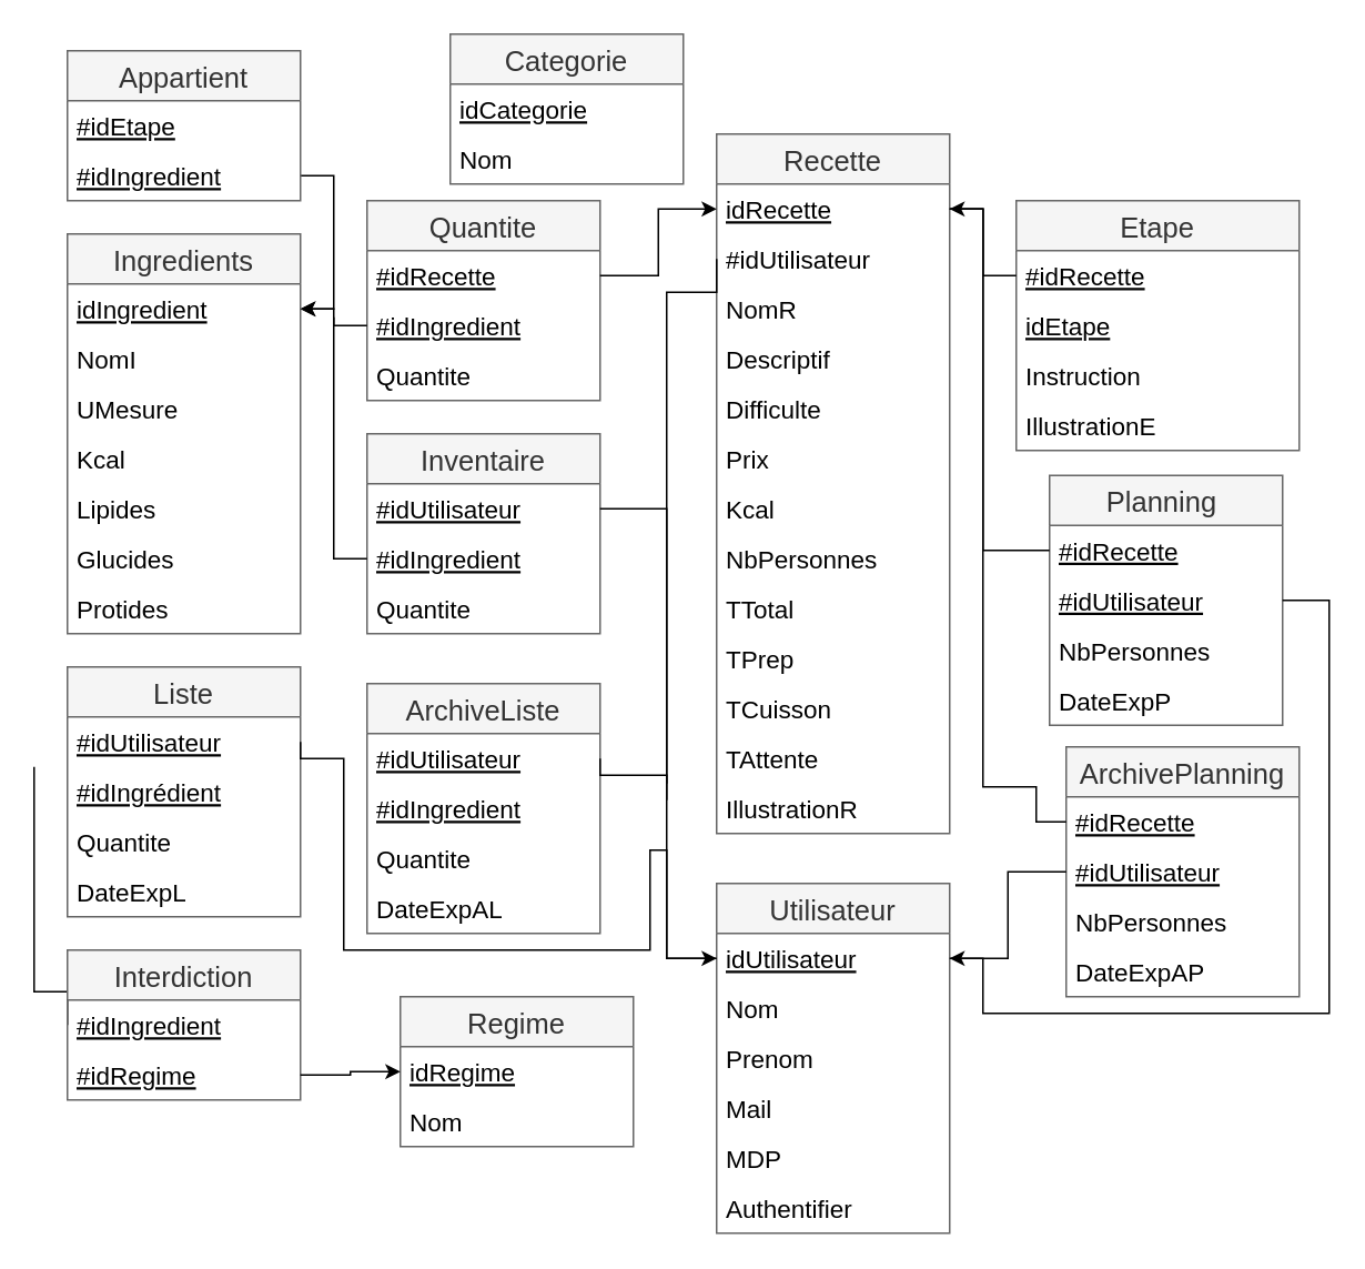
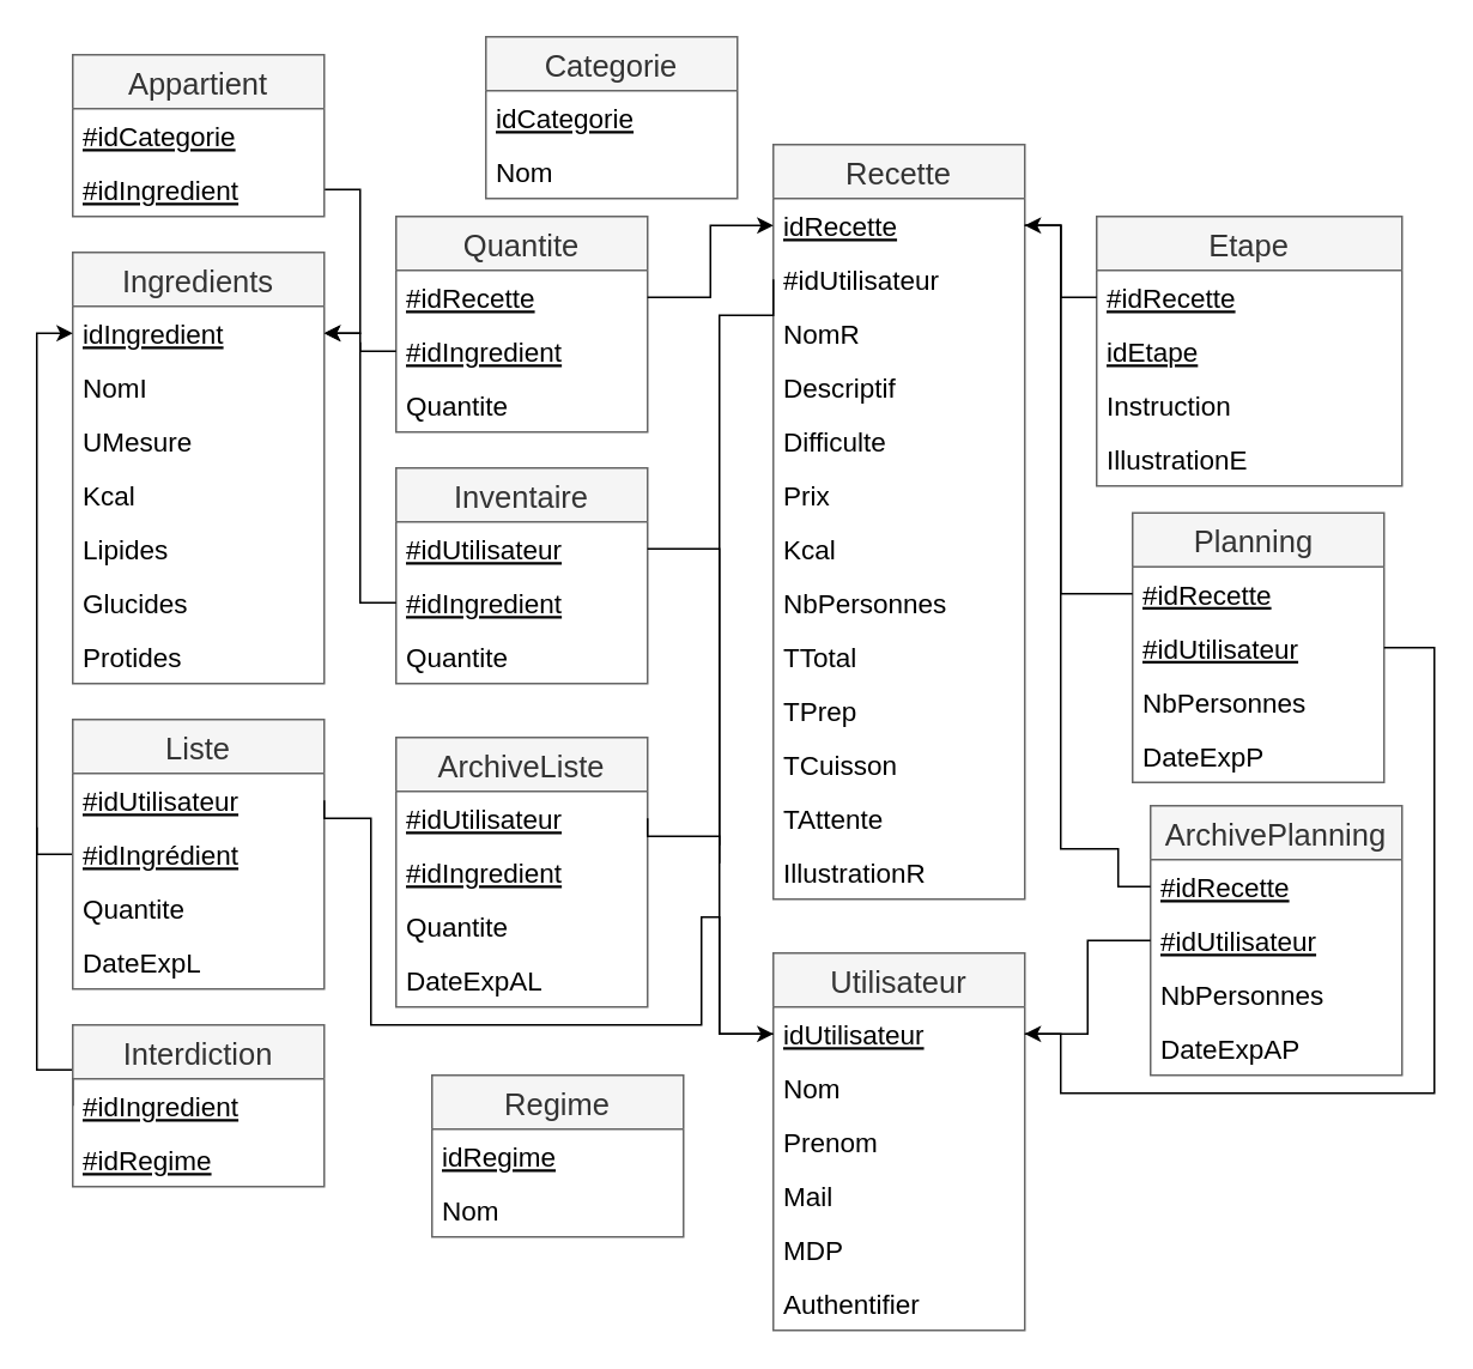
- <mxCell id="90" value="#idEtape" style="text;strokeColor=none;fillColor=none;align=left;verticalAlign=middle;spacingLeft=4;spacingRight=4;overflow=hidden;points=[[0,0.5],[1,0.5]];portConstraint=eastwest;rotatable=0;rounded=1;shadow=0;labelBorderColor=none;sketch=0;fontSize=15;fontStyle=4" parent="89" vertex="1"><mxGeometry y="30" width="140" height="30" as="geometry" /></mxCell>
+ <mxCell id="90" value="#idCategorie" style="text;strokeColor=none;fillColor=none;align=left;verticalAlign=middle;spacingLeft=4;spacingRight=4;overflow=hidden;points=[[0,0.5],[1,0.5]];portConstraint=eastwest;rotatable=0;rounded=1;shadow=0;labelBorderColor=none;sketch=0;fontSize=15;fontStyle=4" parent="89" vertex="1"><mxGeometry y="30" width="140" height="30" as="geometry" /></mxCell>
+ <mxCell id="69" style="edgeStyle=orthogonalEdgeStyle;rounded=0;orthogonalLoop=1;jettySize=auto;html=1;entryX=0;entryY=0.5;entryDx=0;entryDy=0;fontSize=17;endArrow=classic;endFill=1;endSize=6;exitX=0;exitY=0.5;exitDx=0;exitDy=0;" parent="1" source="72" target="23" edge="1"><mxGeometry relative="1" as="geometry" /></mxCell>
- <mxCell id="88" style="edgeStyle=orthogonalEdgeStyle;rounded=0;orthogonalLoop=1;jettySize=auto;html=1;entryX=0;entryY=0.5;entryDx=0;entryDy=0;endArrow=classic;endFill=1;exitX=1;exitY=0.5;exitDx=0;exitDy=0;" parent="1" source="84" target="86" edge="1"><mxGeometry relative="1" as="geometry" /></mxCell>
